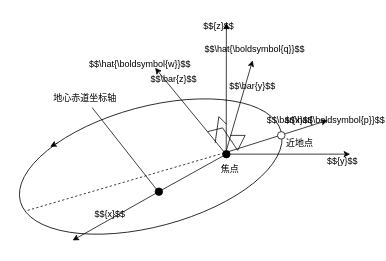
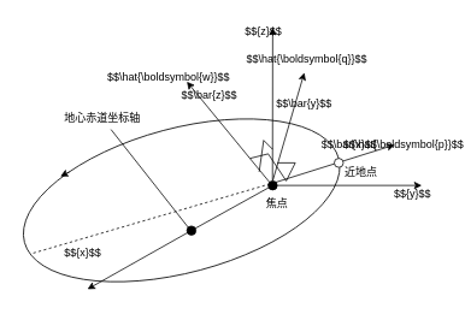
- <mxCell id="21" value="$${x}$$" style="text;html=1;align=center;verticalAlign=middle;whiteSpace=wrap;rounded=0;" vertex="1" parent="1"><mxGeometry x="116" y="270" width="60" height="30" as="geometry" /></mxCell>
+ <mxCell id="21" value="$${x}$$" style="text;html=1;align=center;verticalAlign=middle;whiteSpace=wrap;rounded=0;" vertex="1" parent="1"><mxGeometry x="61" y="265" width="60" height="30" as="geometry" /></mxCell>
